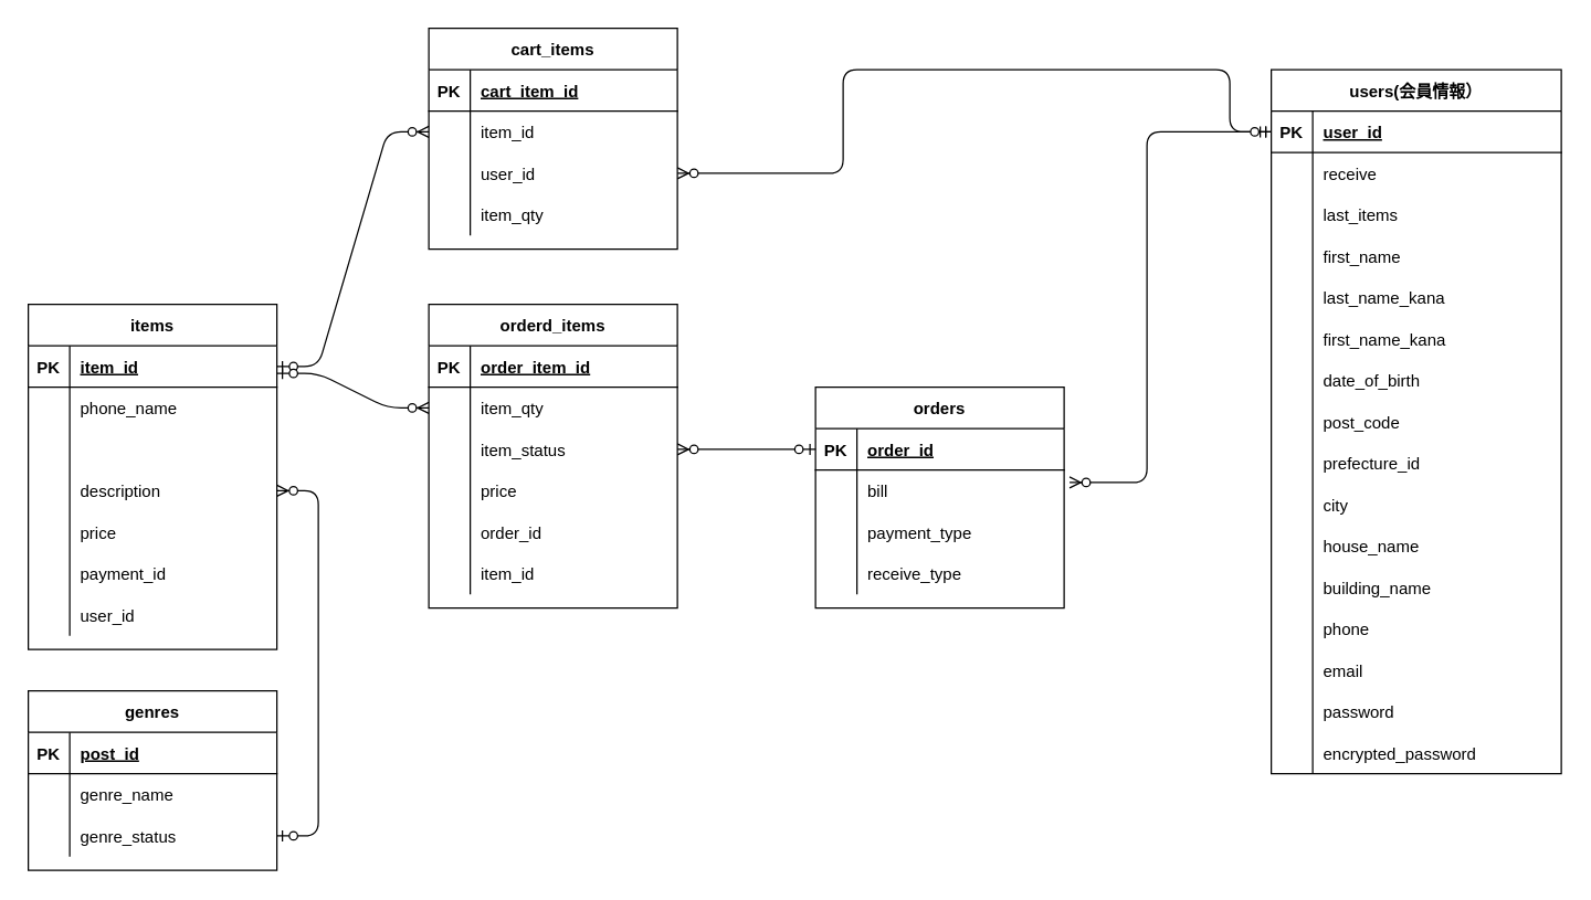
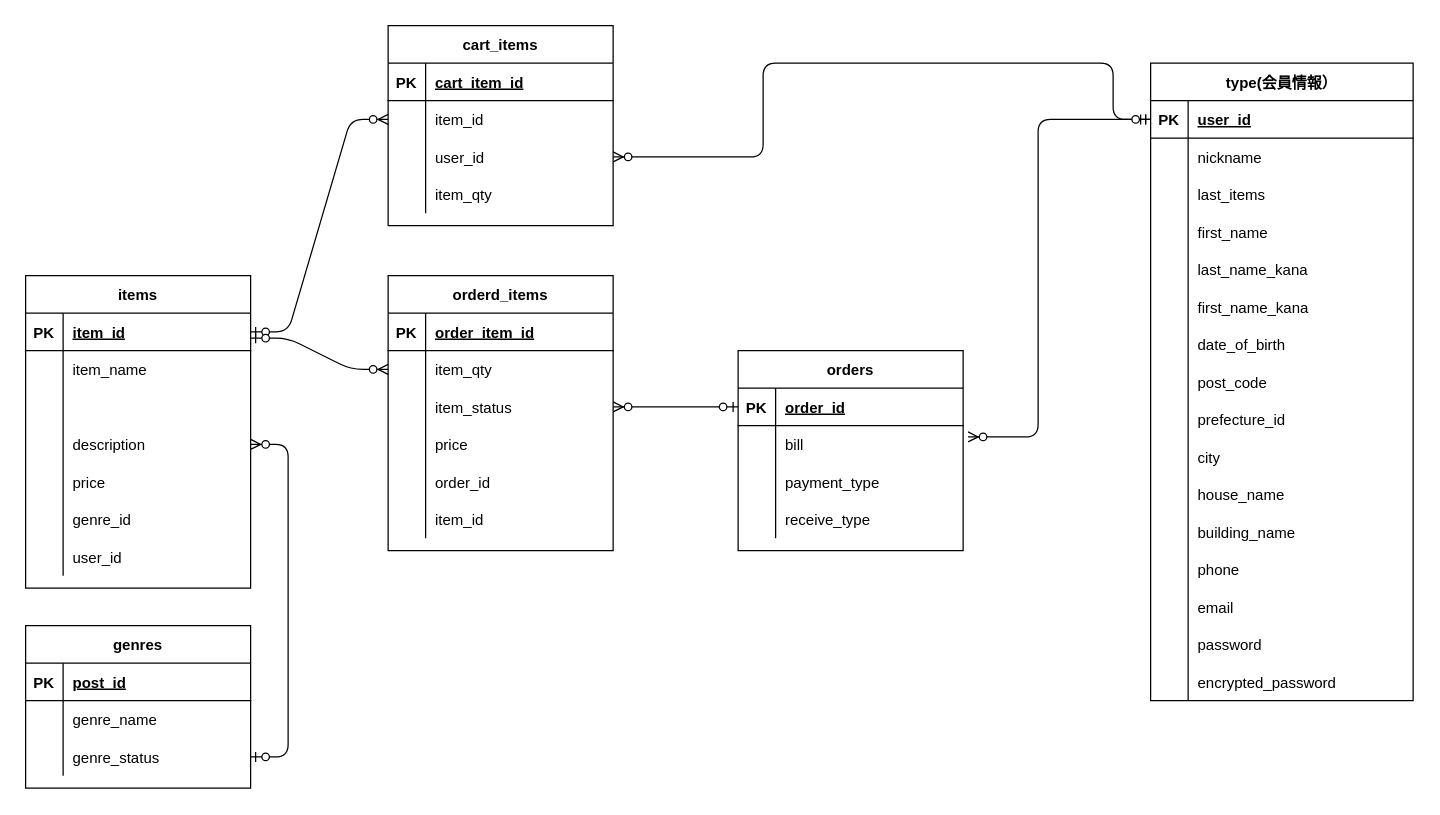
- <mxCell id="2" value="users(会員情報）" style="shape=table;startSize=30;container=1;collapsible=1;childLayout=tableLayout;fixedRows=1;rowLines=0;fontStyle=1;align=center;resizeLast=1;" parent="1" vertex="1"><mxGeometry x="920" y="50" width="210" height="510" as="geometry" /></mxCell>
+ <mxCell id="2" value="type(会員情報）" style="shape=table;startSize=30;container=1;collapsible=1;childLayout=tableLayout;fixedRows=1;rowLines=0;fontStyle=1;align=center;resizeLast=1;" parent="1" vertex="1"><mxGeometry x="920" y="50" width="210" height="510" as="geometry" /></mxCell>
- <mxCell id="8" value="receive" style="shape=partialRectangle;connectable=0;fillColor=none;top=0;left=0;bottom=0;right=0;align=left;spacingLeft=6;overflow=hidden;" parent="6" vertex="1"><mxGeometry x="30" width="180" height="30" as="geometry" /></mxCell>
+ <mxCell id="8" value="nickname" style="shape=partialRectangle;connectable=0;fillColor=none;top=0;left=0;bottom=0;right=0;align=left;spacingLeft=6;overflow=hidden;" parent="6" vertex="1"><mxGeometry x="30" width="180" height="30" as="geometry" /></mxCell>
- <mxCell id="70" value="phone_name" style="shape=partialRectangle;connectable=0;fillColor=none;top=0;left=0;bottom=0;right=0;align=left;spacingLeft=6;overflow=hidden;" parent="68" vertex="1"><mxGeometry x="30" width="150" height="30" as="geometry" /></mxCell>
+ <mxCell id="70" value="item_name" style="shape=partialRectangle;connectable=0;fillColor=none;top=0;left=0;bottom=0;right=0;align=left;spacingLeft=6;overflow=hidden;" parent="68" vertex="1"><mxGeometry x="30" width="150" height="30" as="geometry" /></mxCell>
- <mxCell id="81" value="payment_id" style="shape=partialRectangle;connectable=0;fillColor=none;top=0;left=0;bottom=0;right=0;align=left;spacingLeft=6;overflow=hidden;" parent="79" vertex="1"><mxGeometry x="30" width="150" height="30" as="geometry" /></mxCell>
+ <mxCell id="81" value="genre_id" style="shape=partialRectangle;connectable=0;fillColor=none;top=0;left=0;bottom=0;right=0;align=left;spacingLeft=6;overflow=hidden;" parent="79" vertex="1"><mxGeometry x="30" width="150" height="30" as="geometry" /></mxCell>
